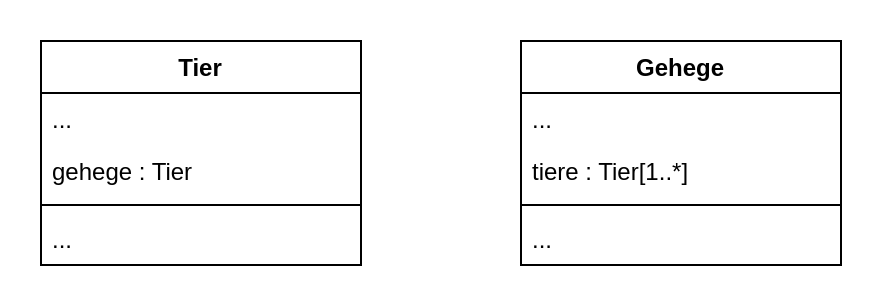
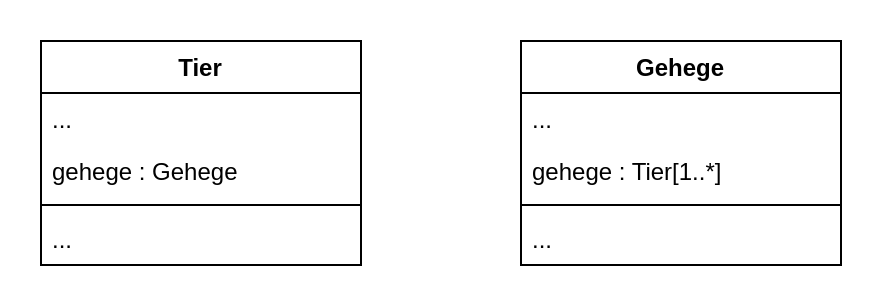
- <mxCell id="4" value="gehege : Tier" style="text;strokeColor=none;fillColor=none;align=left;verticalAlign=top;spacingLeft=4;spacingRight=4;overflow=hidden;rotatable=0;points=[[0,0.5],[1,0.5]];portConstraint=eastwest;" parent="2" vertex="1"><mxGeometry y="52" width="160" height="26" as="geometry" /></mxCell>
+ <mxCell id="4" value="gehege : Gehege" style="text;strokeColor=none;fillColor=none;align=left;verticalAlign=top;spacingLeft=4;spacingRight=4;overflow=hidden;rotatable=0;points=[[0,0.5],[1,0.5]];portConstraint=eastwest;" parent="2" vertex="1"><mxGeometry y="52" width="160" height="26" as="geometry" /></mxCell>
- <mxCell id="9" value="tiere : Tier[1..*]" style="text;strokeColor=none;fillColor=none;align=left;verticalAlign=top;spacingLeft=4;spacingRight=4;overflow=hidden;rotatable=0;points=[[0,0.5],[1,0.5]];portConstraint=eastwest;" parent="7" vertex="1"><mxGeometry y="52" width="160" height="26" as="geometry" /></mxCell>
+ <mxCell id="9" value="gehege : Tier[1..*]" style="text;strokeColor=none;fillColor=none;align=left;verticalAlign=top;spacingLeft=4;spacingRight=4;overflow=hidden;rotatable=0;points=[[0,0.5],[1,0.5]];portConstraint=eastwest;" parent="7" vertex="1"><mxGeometry y="52" width="160" height="26" as="geometry" /></mxCell>
